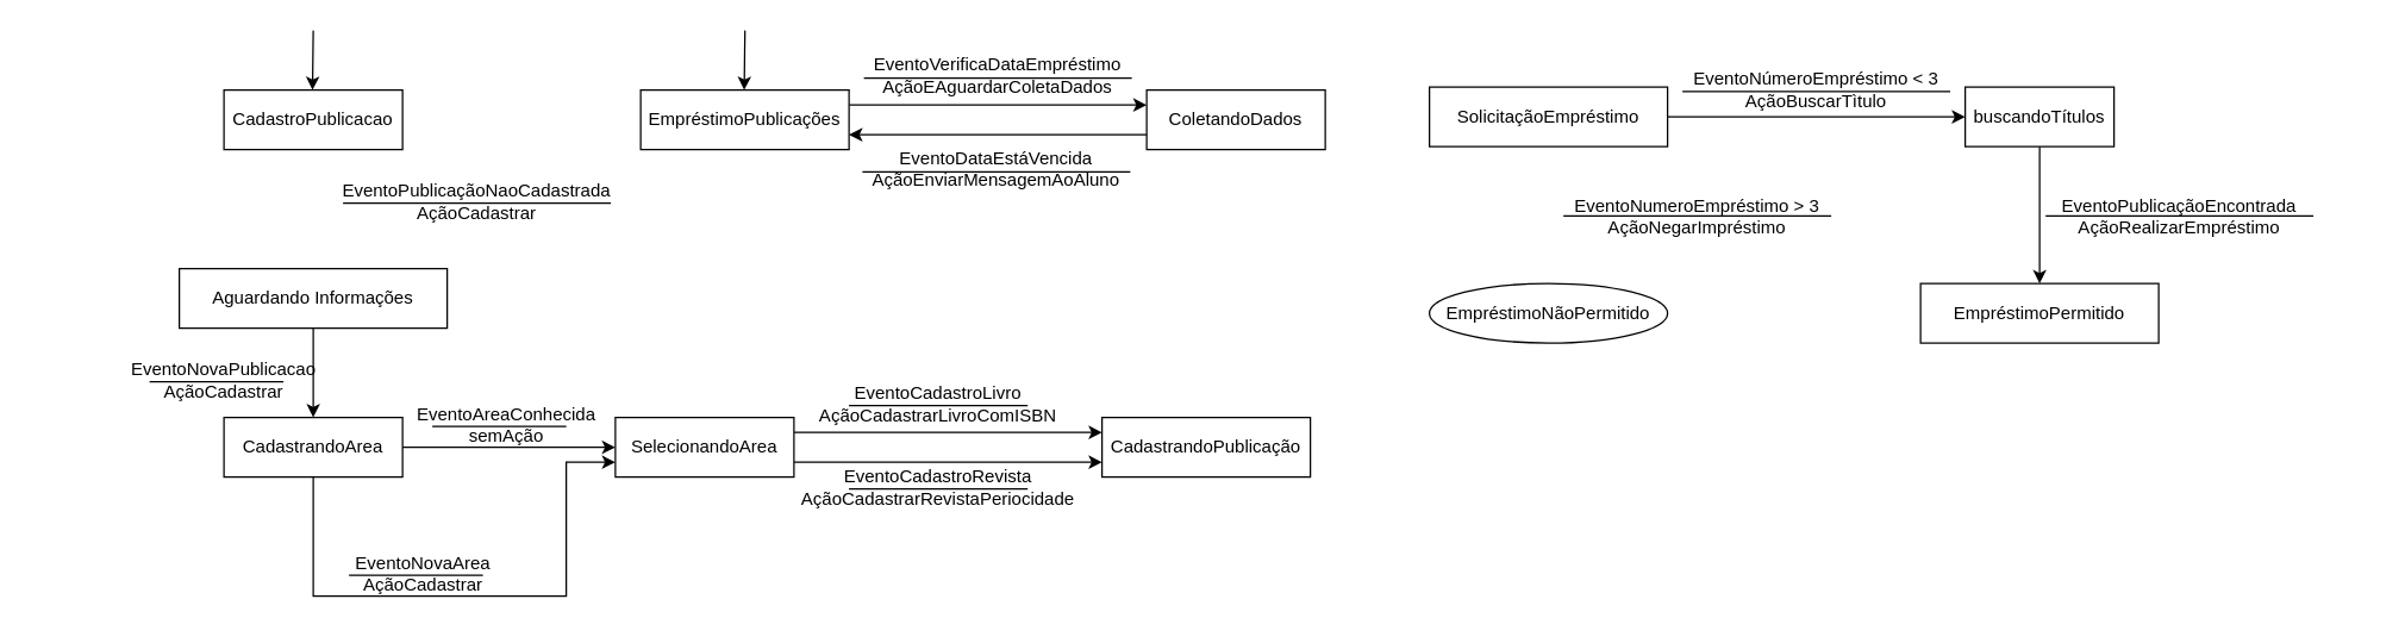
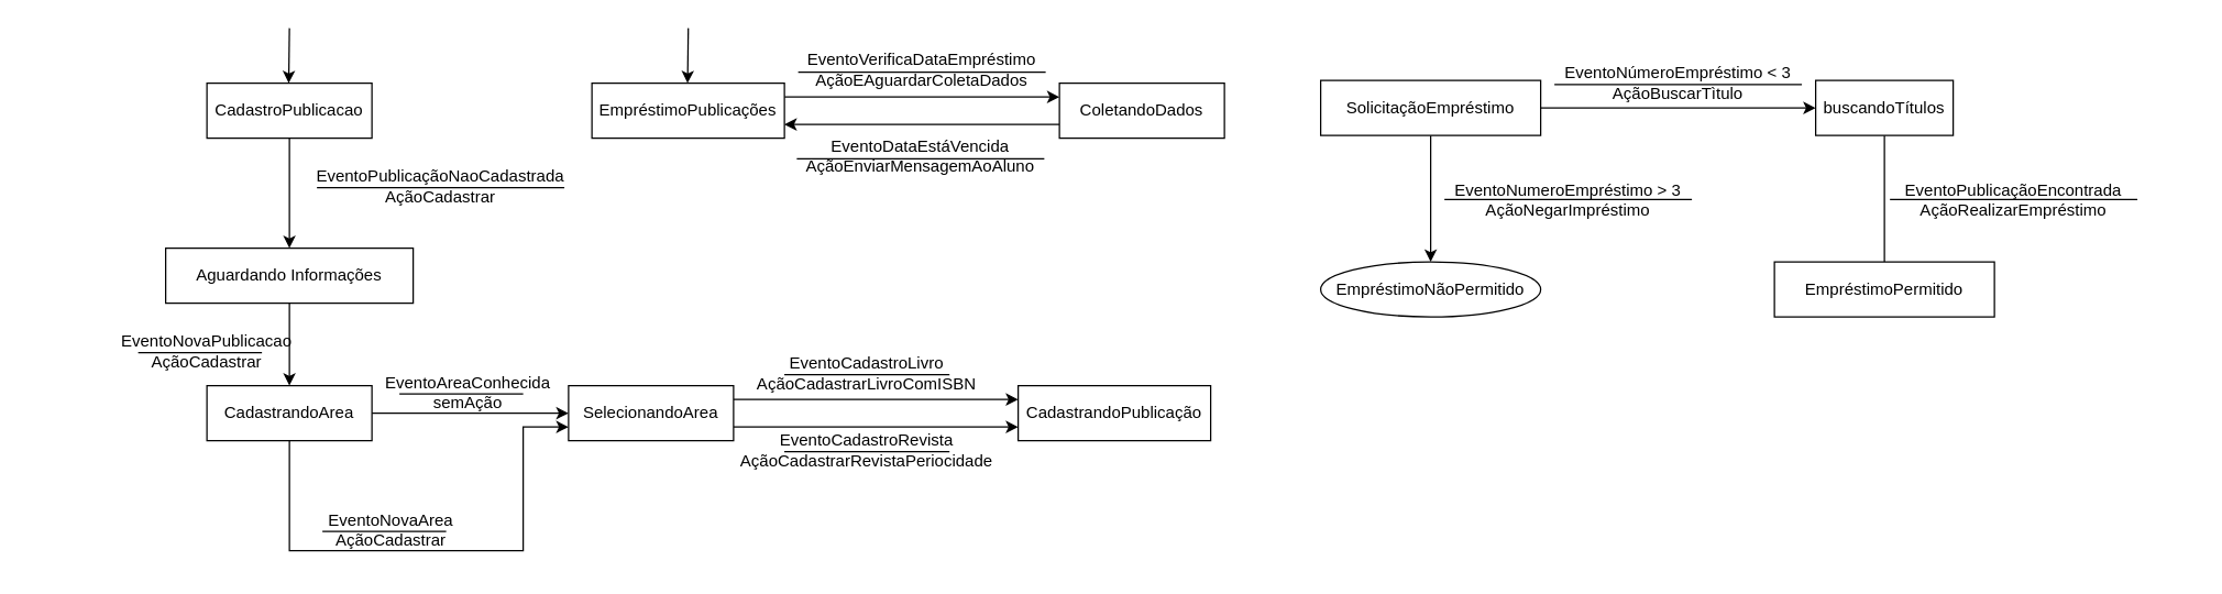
+ <mxCell id="2" style="edgeStyle=orthogonalEdgeStyle;rounded=0;orthogonalLoop=1;jettySize=auto;html=1;entryX=0.5;entryY=0;entryDx=0;entryDy=0;" parent="1" source="3" target="6" edge="1"><mxGeometry relative="1" as="geometry" /></mxCell>
+ <mxCell id="36" value="" style="edgeStyle=orthogonalEdgeStyle;rounded=0;orthogonalLoop=1;jettySize=auto;html=1;shadow=0;strokeColor=#000000;strokeWidth=1;" edge="1" parent="1" source="37" target="42"><mxGeometry relative="1" as="geometry" /></mxCell>
- <mxCell id="40" style="edgeStyle=orthogonalEdgeStyle;rounded=0;orthogonalLoop=1;jettySize=auto;html=1;exitX=0.5;exitY=1;exitDx=0;exitDy=0;shadow=0;strokeColor=#000000;strokeWidth=1;entryX=0.5;entryY=0;entryDx=0;entryDy=0;" edge="1" parent="1" source="41" target="47"><mxGeometry relative="1" as="geometry"><mxPoint x="1370" y="210" as="targetPoint" /></mxGeometry></mxCell>
+ <mxCell id="40" style="edgeStyle=orthogonalEdgeStyle;rounded=0;orthogonalLoop=1;jettySize=auto;html=1;exitX=0.5;exitY=1;exitDx=0;exitDy=0;shadow=0;strokeColor=#000000;strokeWidth=1;entryX=0.5;entryY=0;entryDx=0;entryDy=0;endArrow=none;" edge="1" parent="1" source="41" target="47"><mxGeometry relative="1" as="geometry"><mxPoint x="1370" y="210" as="targetPoint" /></mxGeometry></mxCell>
